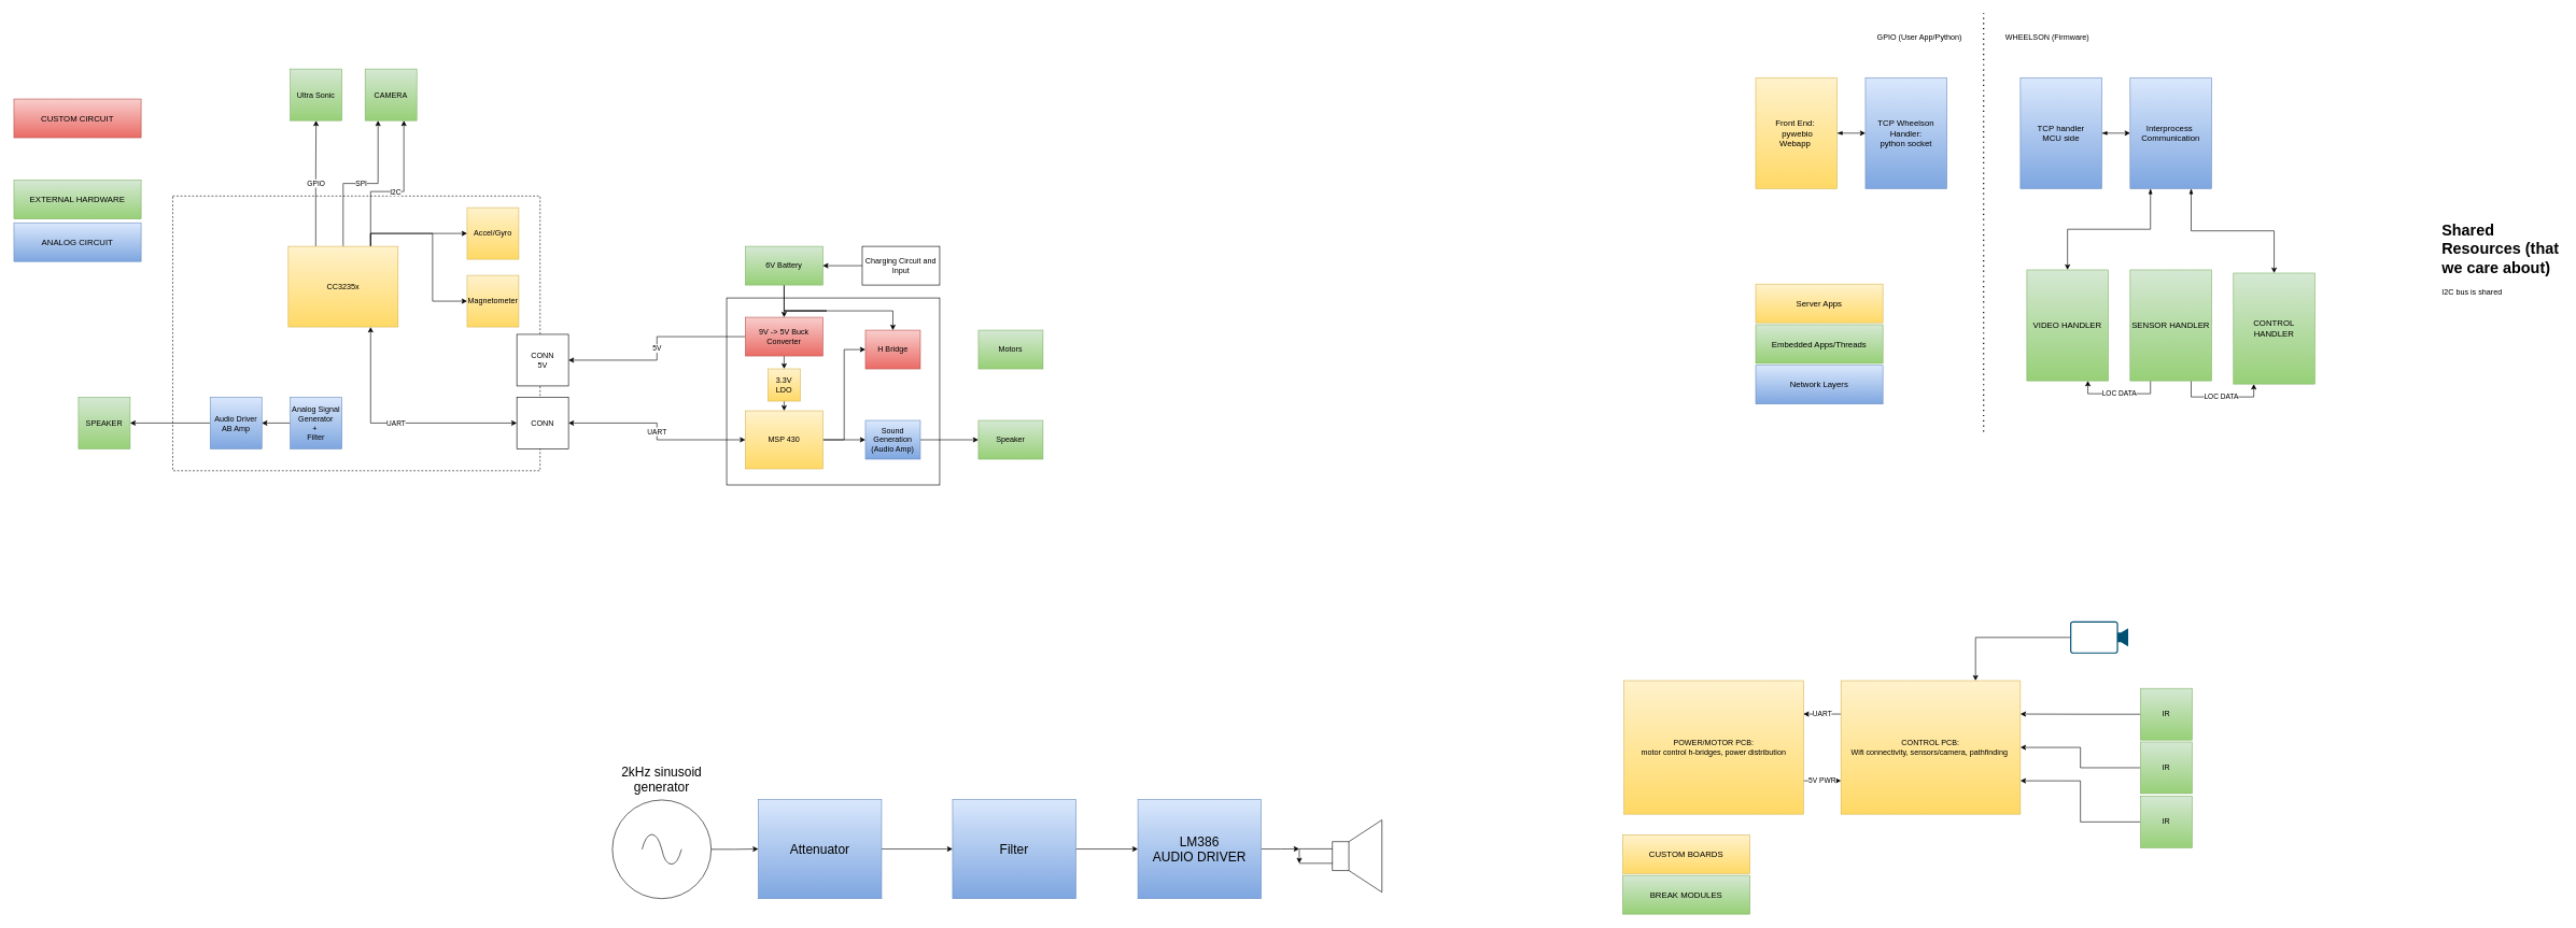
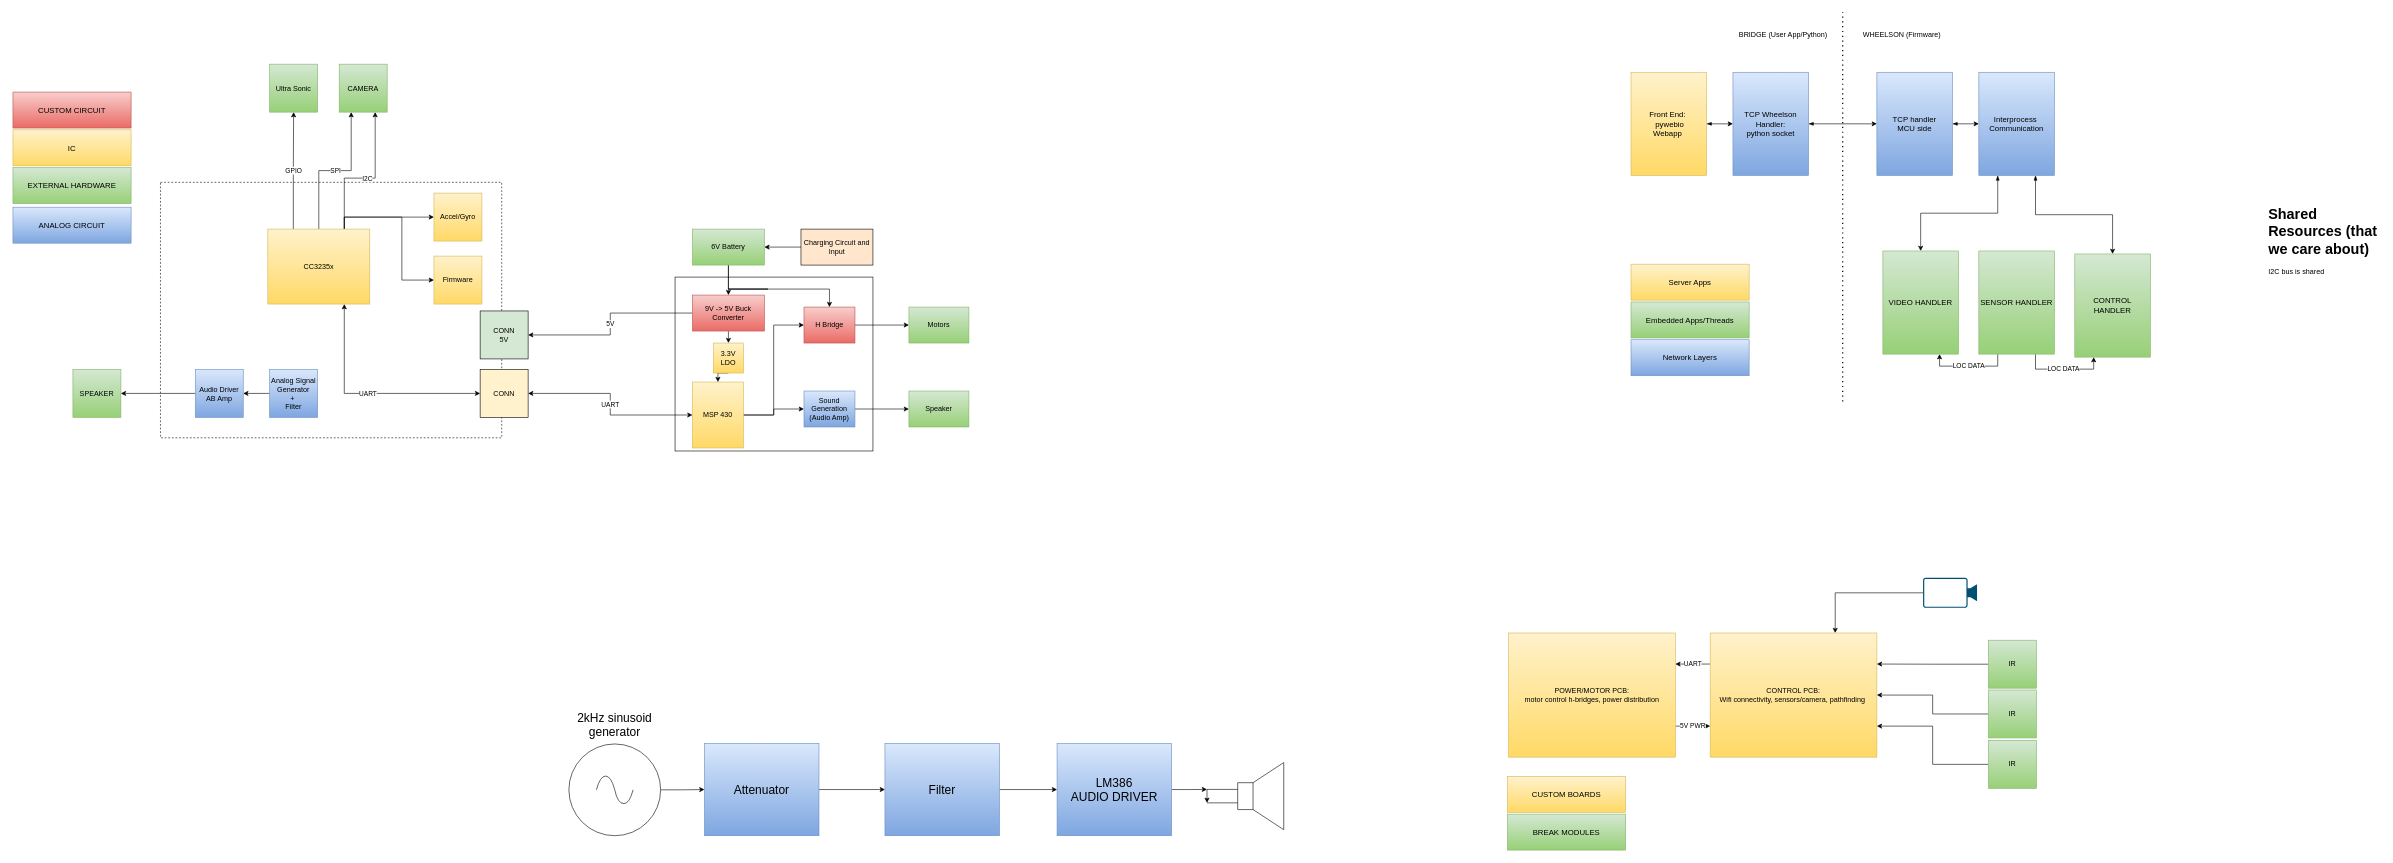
- <mxCell id="12" value="GPIO (User App/Python)" style="text;html=1;strokeColor=none;fillColor=none;align=center;verticalAlign=middle;whiteSpace=wrap;rounded=0;" parent="1" vertex="1"><mxGeometry x="2890" y="48" width="164" height="20" as="geometry" /></mxCell>
+ <mxCell id="12" value="BRIDGE (User App/Python)" style="text;html=1;strokeColor=none;fillColor=none;align=center;verticalAlign=middle;whiteSpace=wrap;rounded=0;" parent="1" vertex="1"><mxGeometry x="2890" y="48" width="164" height="20" as="geometry" /></mxCell>
+ <mxCell id="4" value="" style="edgeStyle=orthogonalEdgeStyle;rounded=0;orthogonalLoop=1;jettySize=auto;html=1;startArrow=blockThin;startFill=1;" parent="1" source="5" target="7" edge="1"><mxGeometry relative="1" as="geometry" /></mxCell>
+ <mxCell id="48" value="IC" style="rounded=0;whiteSpace=wrap;html=1;fontSize=13;gradientColor=#ffd966;fillColor=#fff2cc;strokeColor=#d6b656;" parent="1" vertex="1"><mxGeometry x="20" y="216" width="197" height="60" as="geometry" /></mxCell>
- <mxCell id="87" value="Charging Circuit and Input" style="rounded=0;whiteSpace=wrap;html=1;" vertex="1" parent="1"><mxGeometry x="1334" y="381.5" width="120" height="60" as="geometry" /></mxCell>
+ <mxCell id="87" value="Charging Circuit and Input" style="rounded=0;whiteSpace=wrap;html=1;fillColor=#ffe6cc;" vertex="1" parent="1"><mxGeometry x="1334" y="381.5" width="120" height="60" as="geometry" /></mxCell>
- <mxCell id="53" value="Magnetometer" style="whiteSpace=wrap;html=1;aspect=fixed;fillColor=#fff2cc;gradientColor=#ffd966;strokeColor=#d6b656;" parent="1" vertex="1"><mxGeometry x="722" y="426.5" width="80" height="80" as="geometry" /></mxCell>
+ <mxCell id="53" value="Firmware" style="whiteSpace=wrap;html=1;aspect=fixed;fillColor=#fff2cc;gradientColor=#ffd966;strokeColor=#d6b656;" parent="1" vertex="1"><mxGeometry x="722" y="426.5" width="80" height="80" as="geometry" /></mxCell>
+ <mxCell id="72" style="edgeStyle=orthogonalEdgeStyle;rounded=0;orthogonalLoop=1;jettySize=auto;html=1;exitX=1;exitY=0.5;exitDx=0;exitDy=0;entryX=0;entryY=0.5;entryDx=0;entryDy=0;" edge="1" parent="1" source="73" target="77"><mxGeometry relative="1" as="geometry"><mxPoint x="1554" y="666.5" as="targetPoint" /></mxGeometry></mxCell>
- <mxCell id="89" value="CONN&lt;br&gt;5V" style="whiteSpace=wrap;html=1;aspect=fixed;" vertex="1" parent="1"><mxGeometry x="799" y="518" width="80" height="80" as="geometry" /></mxCell>
+ <mxCell id="89" value="CONN&lt;br&gt;5V" style="whiteSpace=wrap;html=1;aspect=fixed;fillColor=#d5e8d4;" vertex="1" parent="1"><mxGeometry x="799" y="518" width="80" height="80" as="geometry" /></mxCell>
- <mxCell id="91" value="CONN" style="whiteSpace=wrap;html=1;aspect=fixed;" vertex="1" parent="1"><mxGeometry x="799" y="615.5" width="80" height="80" as="geometry" /></mxCell>
+ <mxCell id="91" value="CONN" style="whiteSpace=wrap;html=1;aspect=fixed;fillColor=#fff2cc;" vertex="1" parent="1"><mxGeometry x="799" y="615.5" width="80" height="80" as="geometry" /></mxCell>
- <mxCell id="71" value="MSP 430" style="rounded=0;whiteSpace=wrap;html=1;gradientColor=#ffd966;fillColor=#fff2cc;strokeColor=#d6b656;" vertex="1" parent="1"><mxGeometry x="1153" y="636.5" width="120" height="90" as="geometry" /></mxCell>
+ <mxCell id="71" value="MSP 430" style="rounded=0;whiteSpace=wrap;html=1;gradientColor=#ffd966;fillColor=#fff2cc;strokeColor=#d6b656;" vertex="1" parent="1"><mxGeometry x="1153" y="636.5" width="85" height="110" as="geometry" /></mxCell>
